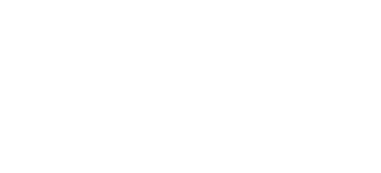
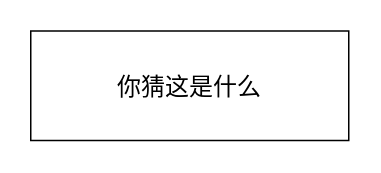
+ <mxCell id="2" value="你猜这是什么" style="rounded=0;whiteSpace=wrap;html=1;fontSize=16;" vertex="1" parent="1"><mxGeometry x="20" y="20" width="212" height="73" as="geometry" /></mxCell>
